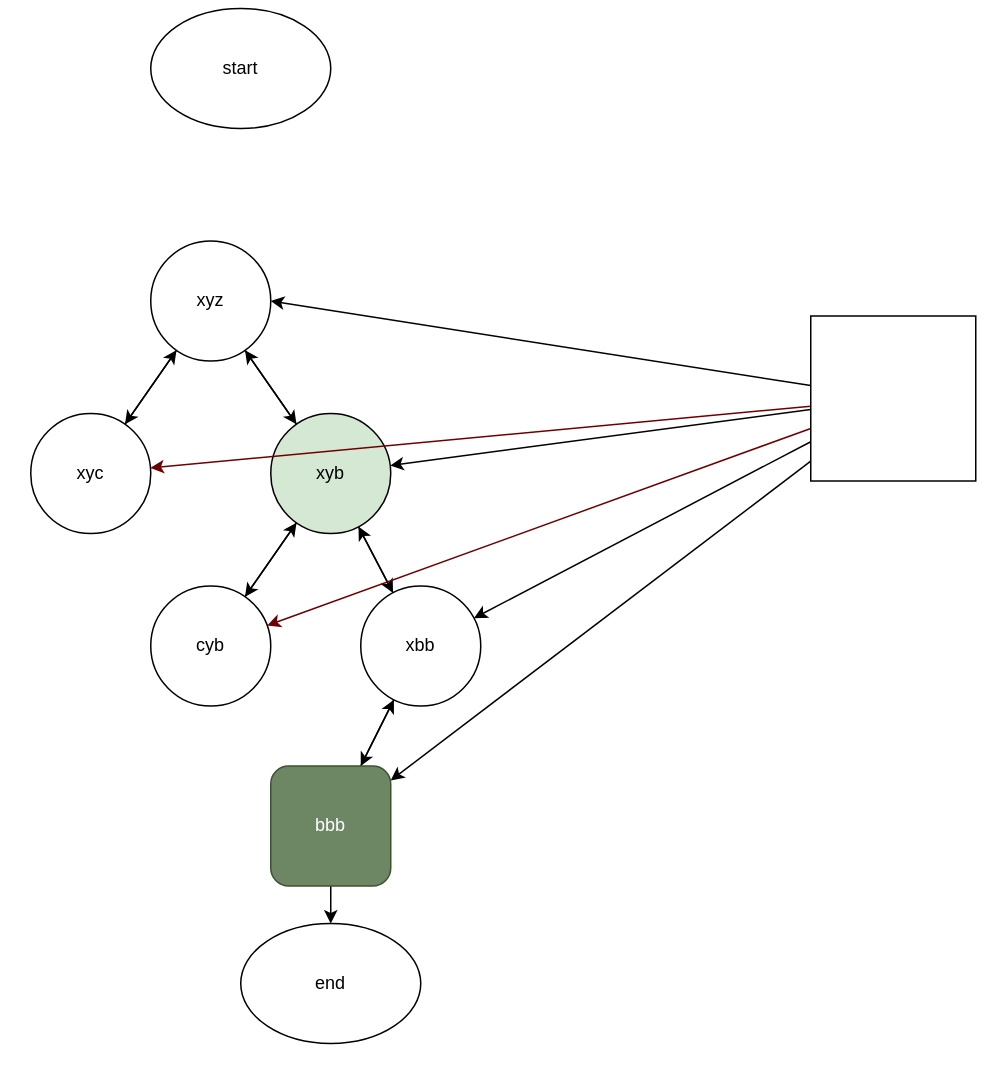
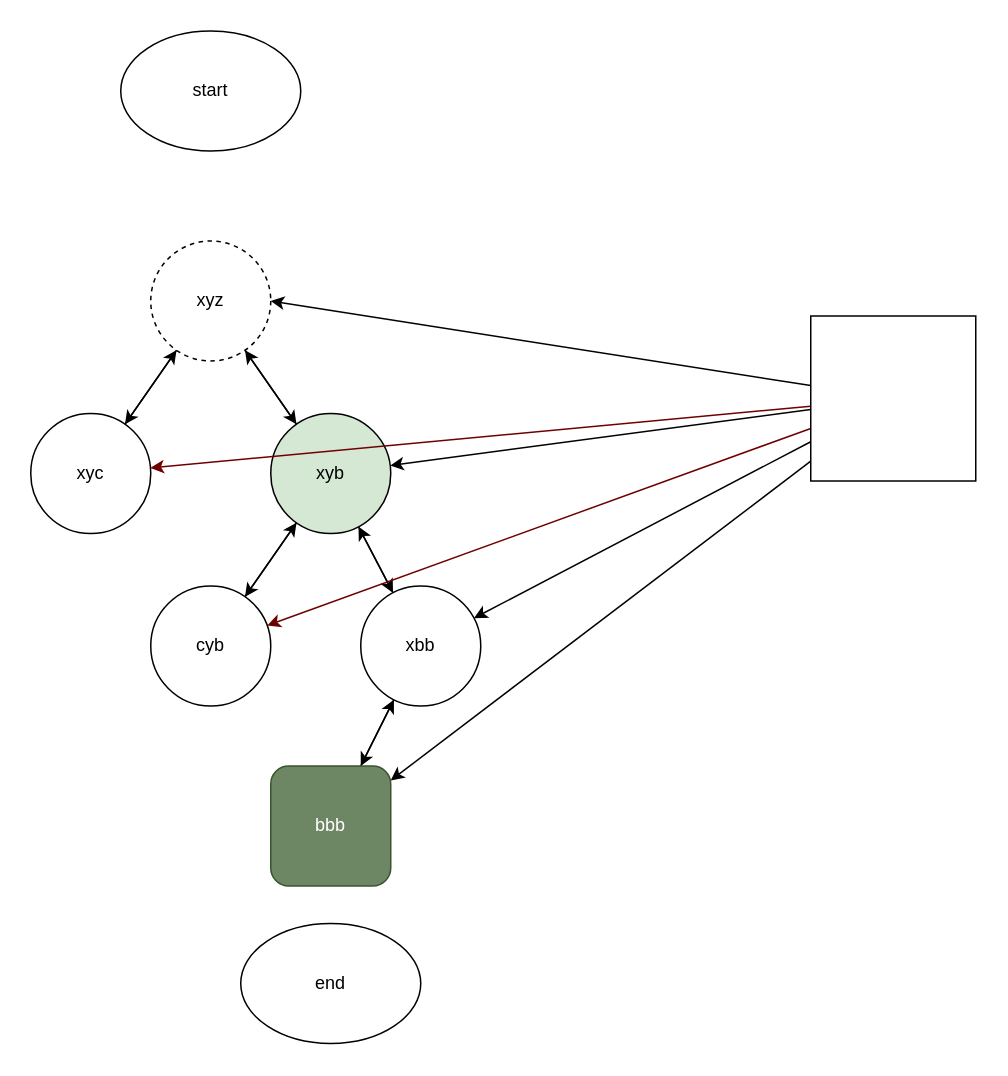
- <mxCell id="17" value="start" style="ellipse;whiteSpace=wrap;html=1;gradientColor=none;fillColor=none;rounded=0;" parent="1" vertex="1"><mxGeometry x="100" y="5" width="120" height="80" as="geometry" /></mxCell>
+ <mxCell id="17" value="start" style="ellipse;whiteSpace=wrap;html=1;gradientColor=none;fillColor=none;rounded=0;" parent="1" vertex="1"><mxGeometry x="80" y="20" width="120" height="80" as="geometry" /></mxCell>
- <mxCell id="4" value="xyz" style="ellipse;whiteSpace=wrap;html=1;aspect=fixed;gradientColor=none;rounded=0;" parent="1" vertex="1"><mxGeometry x="100" y="160" width="80" height="80" as="geometry" /></mxCell>
+ <mxCell id="4" value="xyz" style="ellipse;whiteSpace=wrap;html=1;aspect=fixed;gradientColor=none;rounded=0;dashed=1;" parent="1" vertex="1"><mxGeometry x="100" y="160" width="80" height="80" as="geometry" /></mxCell>
- <mxCell id="15" style="edgeStyle=none;html=1;rounded=0;" parent="1" source="16" target="18" edge="1"><mxGeometry relative="1" as="geometry" /></mxCell>
